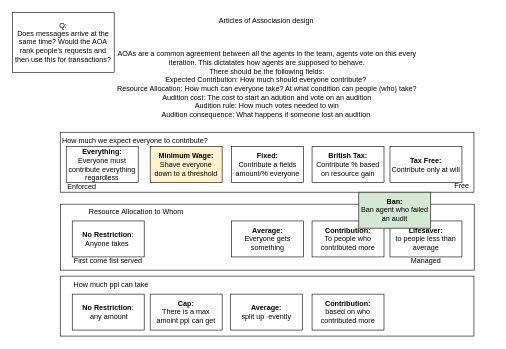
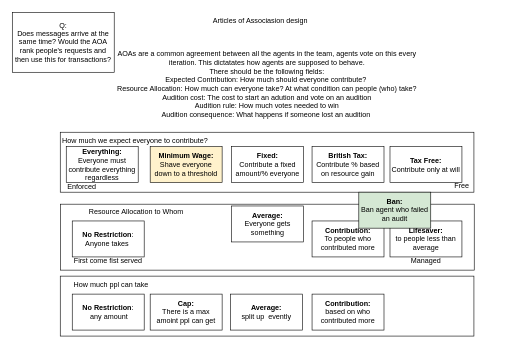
- <mxCell id="3" value="Articles of Associasion design&amp;nbsp;" style="text;html=1;strokeColor=none;fillColor=none;align=center;verticalAlign=middle;whiteSpace=wrap;rounded=0;" vertex="1" parent="1"><mxGeometry x="323" y="20" width="245" height="30" as="geometry" /></mxCell>
+ <mxCell id="3" value="Articles of Associasion design&amp;nbsp;" style="text;html=1;strokeColor=none;fillColor=none;align=center;verticalAlign=middle;whiteSpace=wrap;rounded=0;" vertex="1" parent="1"><mxGeometry x="313" y="20" width="245" height="30" as="geometry" /></mxCell>
- <mxCell id="11" value="&lt;b&gt;Fixed:&lt;/b&gt;&lt;br&gt;Contribute a fields amount/% everyone" style="rounded=0;whiteSpace=wrap;html=1;" vertex="1" parent="1"><mxGeometry x="385.5" y="244" width="120" height="60" as="geometry" /></mxCell>
+ <mxCell id="11" value="&lt;b&gt;Fixed:&lt;/b&gt;&lt;br&gt;Contribute a fixed amount/% everyone" style="rounded=0;whiteSpace=wrap;html=1;" vertex="1" parent="1"><mxGeometry x="385.5" y="244" width="120" height="60" as="geometry" /></mxCell>
- <mxCell id="17" value="&lt;b&gt;Average:&lt;/b&gt;&lt;br&gt;Everyone gets something" style="rounded=0;whiteSpace=wrap;html=1;" vertex="1" parent="1"><mxGeometry x="385.5" y="368" width="120" height="60" as="geometry" /></mxCell>
+ <mxCell id="17" value="&lt;b&gt;Average:&lt;/b&gt;&lt;br&gt;Everyone gets something" style="rounded=0;whiteSpace=wrap;html=1;" vertex="1" parent="1"><mxGeometry x="385.5" y="343" width="120" height="60" as="geometry" /></mxCell>
